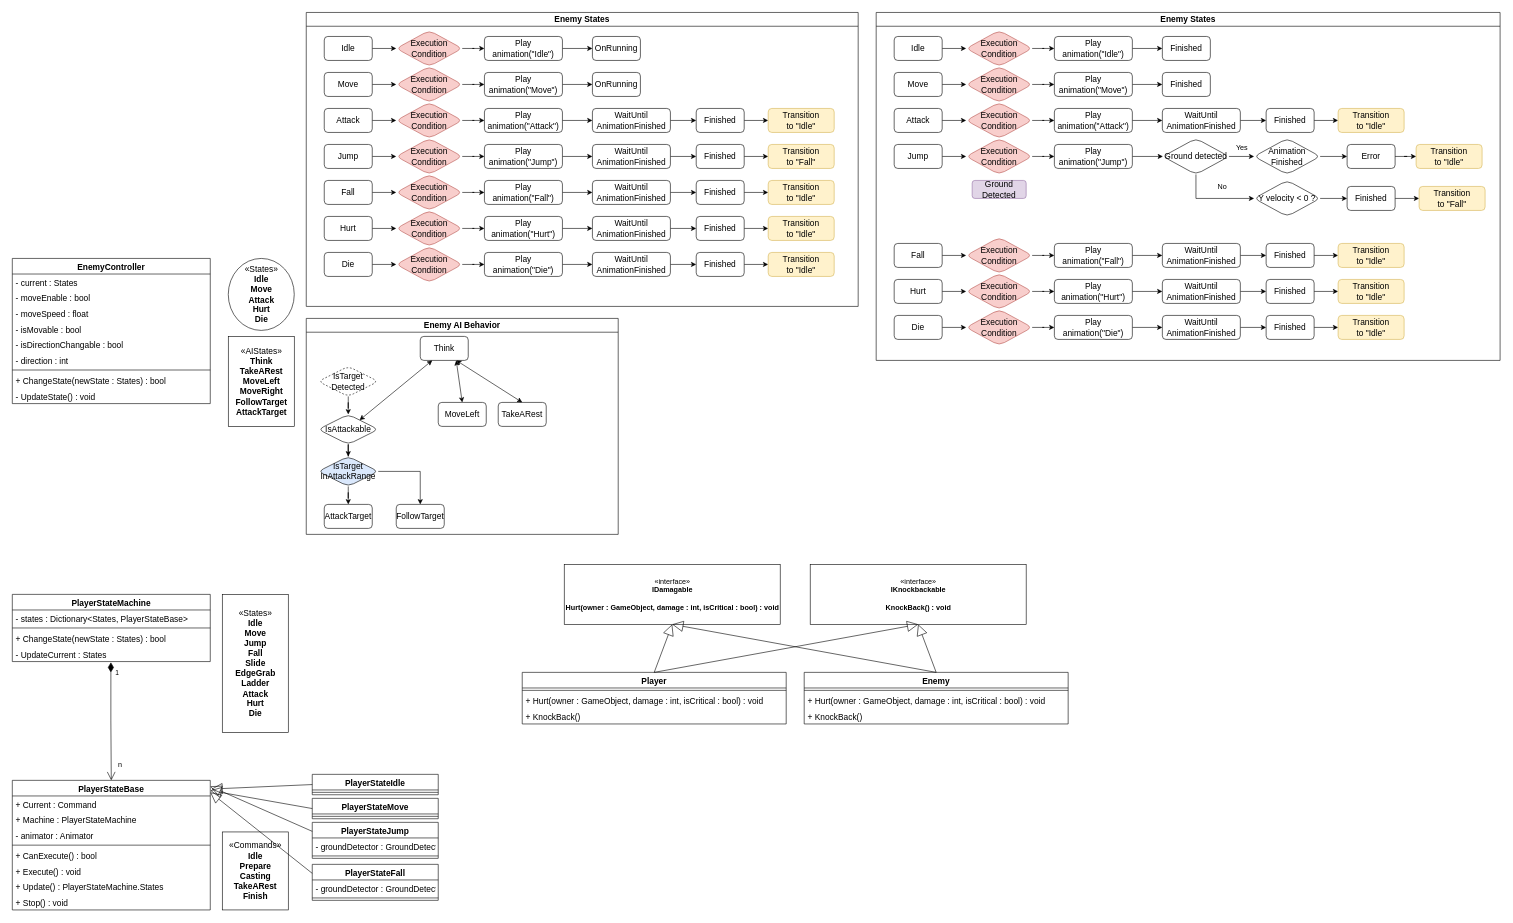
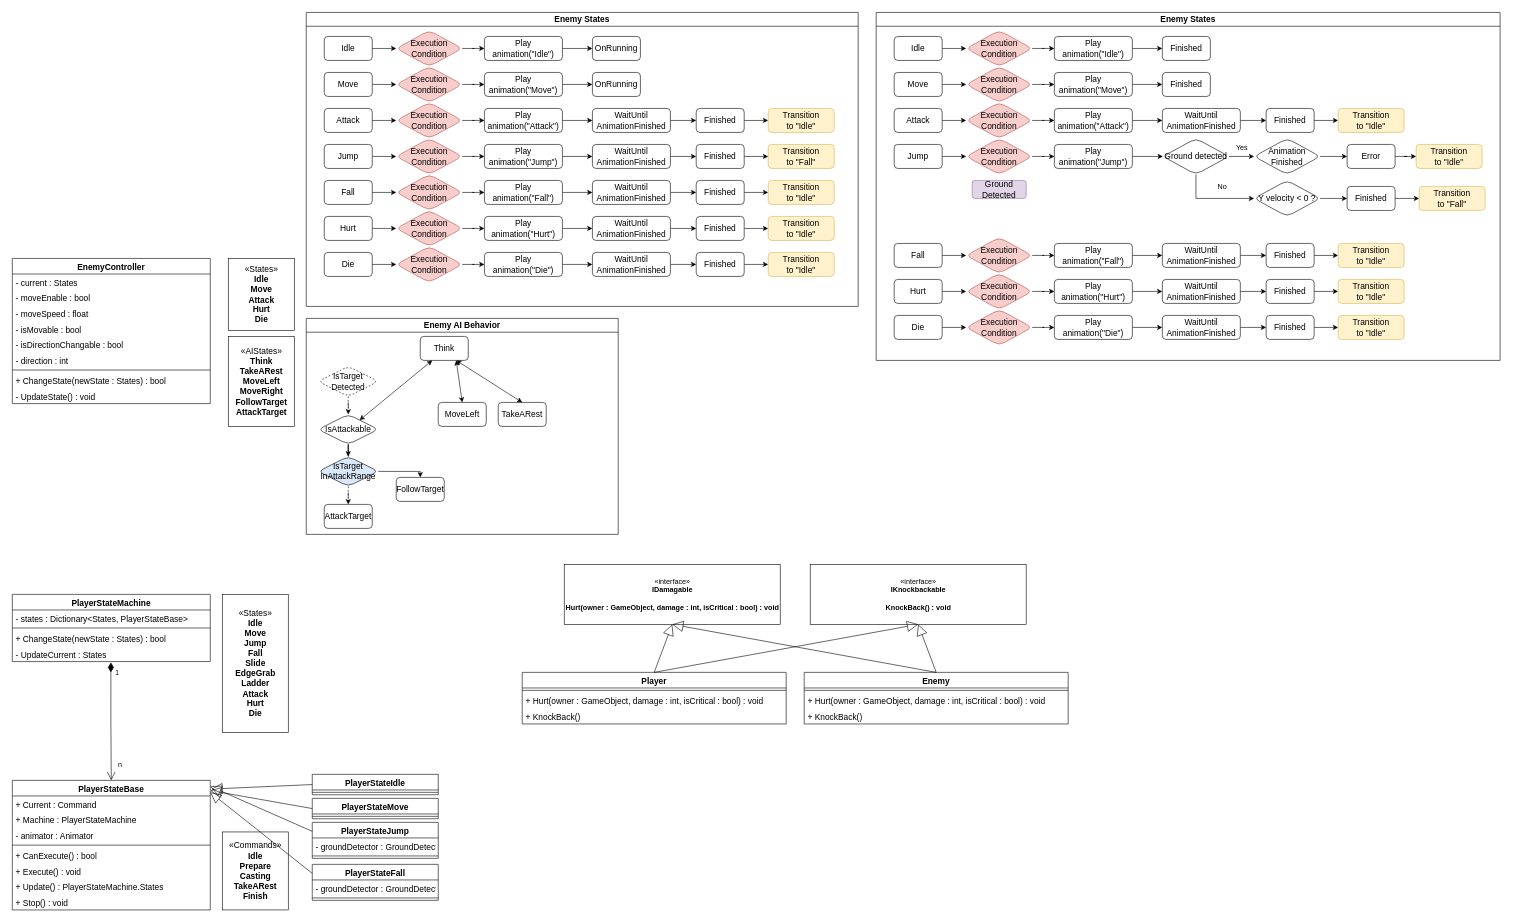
- <mxCell id="12" value="«States»&lt;br&gt;&lt;b&gt;Idle&lt;br&gt;Move&lt;br&gt;Attack&lt;br&gt;Hurt&lt;br&gt;Die&lt;br&gt;&lt;/b&gt;" style="ellipse;html=1;fontSize=14;" parent="1" vertex="1"><mxGeometry x="380" y="430" width="110" height="120" as="geometry" /></mxCell>
+ <mxCell id="12" value="«States»&lt;br&gt;&lt;b&gt;Idle&lt;br&gt;Move&lt;br&gt;Attack&lt;br&gt;Hurt&lt;br&gt;Die&lt;br&gt;&lt;/b&gt;" style="html=1;fontSize=14;" parent="1" vertex="1"><mxGeometry x="380" y="430" width="110" height="120" as="geometry" /></mxCell>
- <mxCell id="27" style="edgeStyle=orthogonalEdgeStyle;rounded=0;orthogonalLoop=1;jettySize=auto;html=1;entryX=0.5;entryY=0;entryDx=0;entryDy=0;" parent="26" source="28" target="29" edge="1"><mxGeometry relative="1" as="geometry" /></mxCell>
+ <mxCell id="27" style="edgeStyle=orthogonalEdgeStyle;rounded=0;orthogonalLoop=1;jettySize=auto;html=1;entryX=0.5;entryY=0;entryDx=0;entryDy=0;dashed=1;" parent="26" source="28" target="29" edge="1"><mxGeometry relative="1" as="geometry" /></mxCell>
- <mxCell id="22" value="" style="edgeStyle=orthogonalEdgeStyle;rounded=0;orthogonalLoop=1;jettySize=auto;html=1;fontSize=14;startArrow=none;startFill=0;" parent="1" source="24" target="25" edge="1"><mxGeometry relative="1" as="geometry" /></mxCell>
+ <mxCell id="22" value="" style="edgeStyle=orthogonalEdgeStyle;rounded=0;orthogonalLoop=1;jettySize=auto;html=1;fontSize=14;startArrow=none;startFill=0;dashed=1;" parent="1" source="24" target="25" edge="1"><mxGeometry relative="1" as="geometry" /></mxCell>
- <mxCell id="19" value="FollowTarget" style="rounded=1;whiteSpace=wrap;html=1;fontSize=14;" parent="1" vertex="1"><mxGeometry x="660" y="840" width="80" height="40" as="geometry" /></mxCell>
+ <mxCell id="19" value="FollowTarget" style="rounded=1;whiteSpace=wrap;html=1;fontSize=14;" parent="1" vertex="1"><mxGeometry x="660" y="795" width="80" height="40" as="geometry" /></mxCell>
